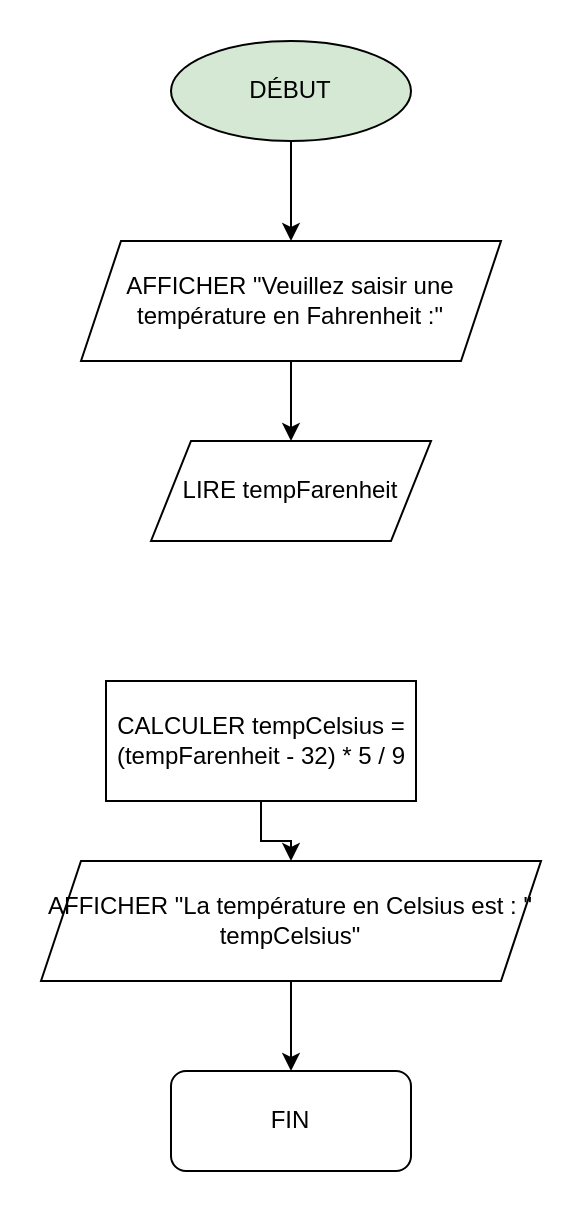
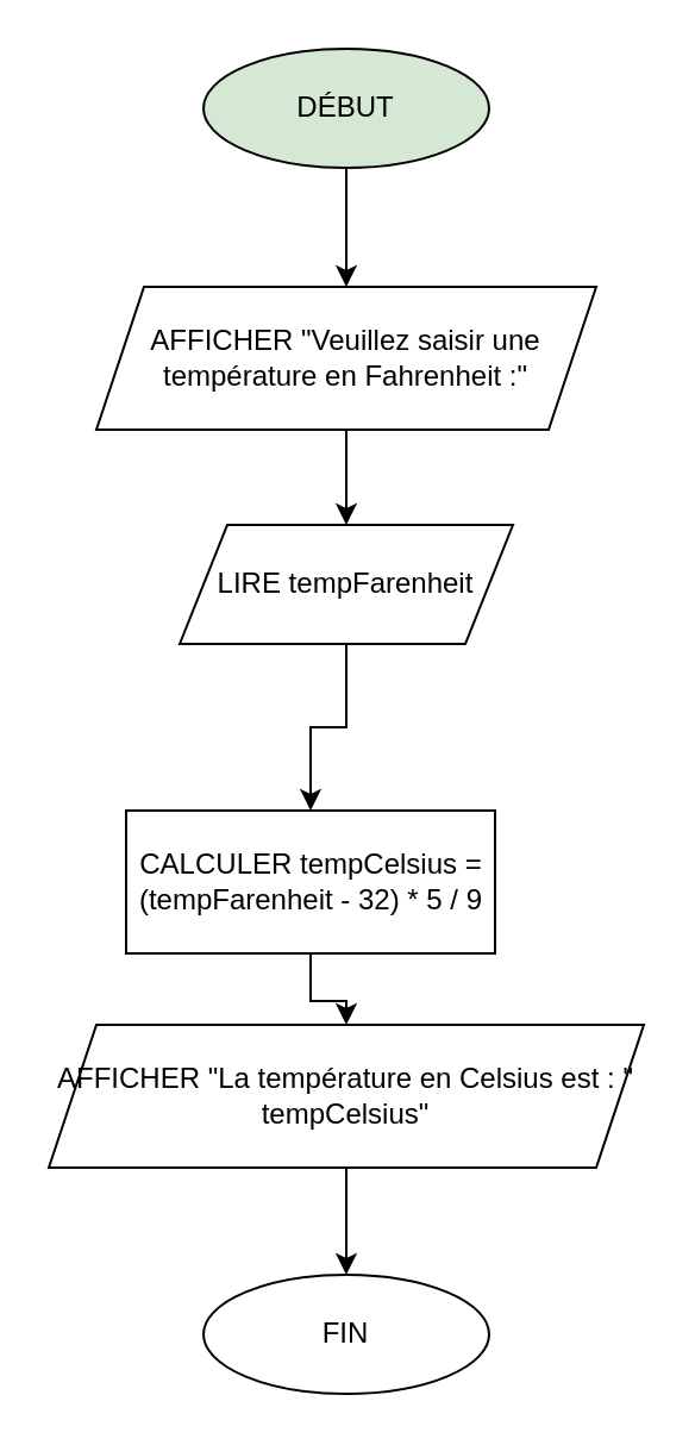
+ <mxCell id="6" value="" style="edgeStyle=orthogonalEdgeStyle;rounded=0;orthogonalLoop=1;jettySize=auto;html=1;" edge="1" parent="1" source="7" target="9"><mxGeometry relative="1" as="geometry" /></mxCell>
- <mxCell id="3" value="FIN" style="whiteSpace=wrap;html=1;rounded=1;" vertex="1" parent="1"><mxGeometry x="85" y="535" width="120" height="50" as="geometry" /></mxCell>
+ <mxCell id="3" value="FIN" style="ellipse;whiteSpace=wrap;html=1;" vertex="1" parent="1"><mxGeometry x="85" y="535" width="120" height="50" as="geometry" /></mxCell>
